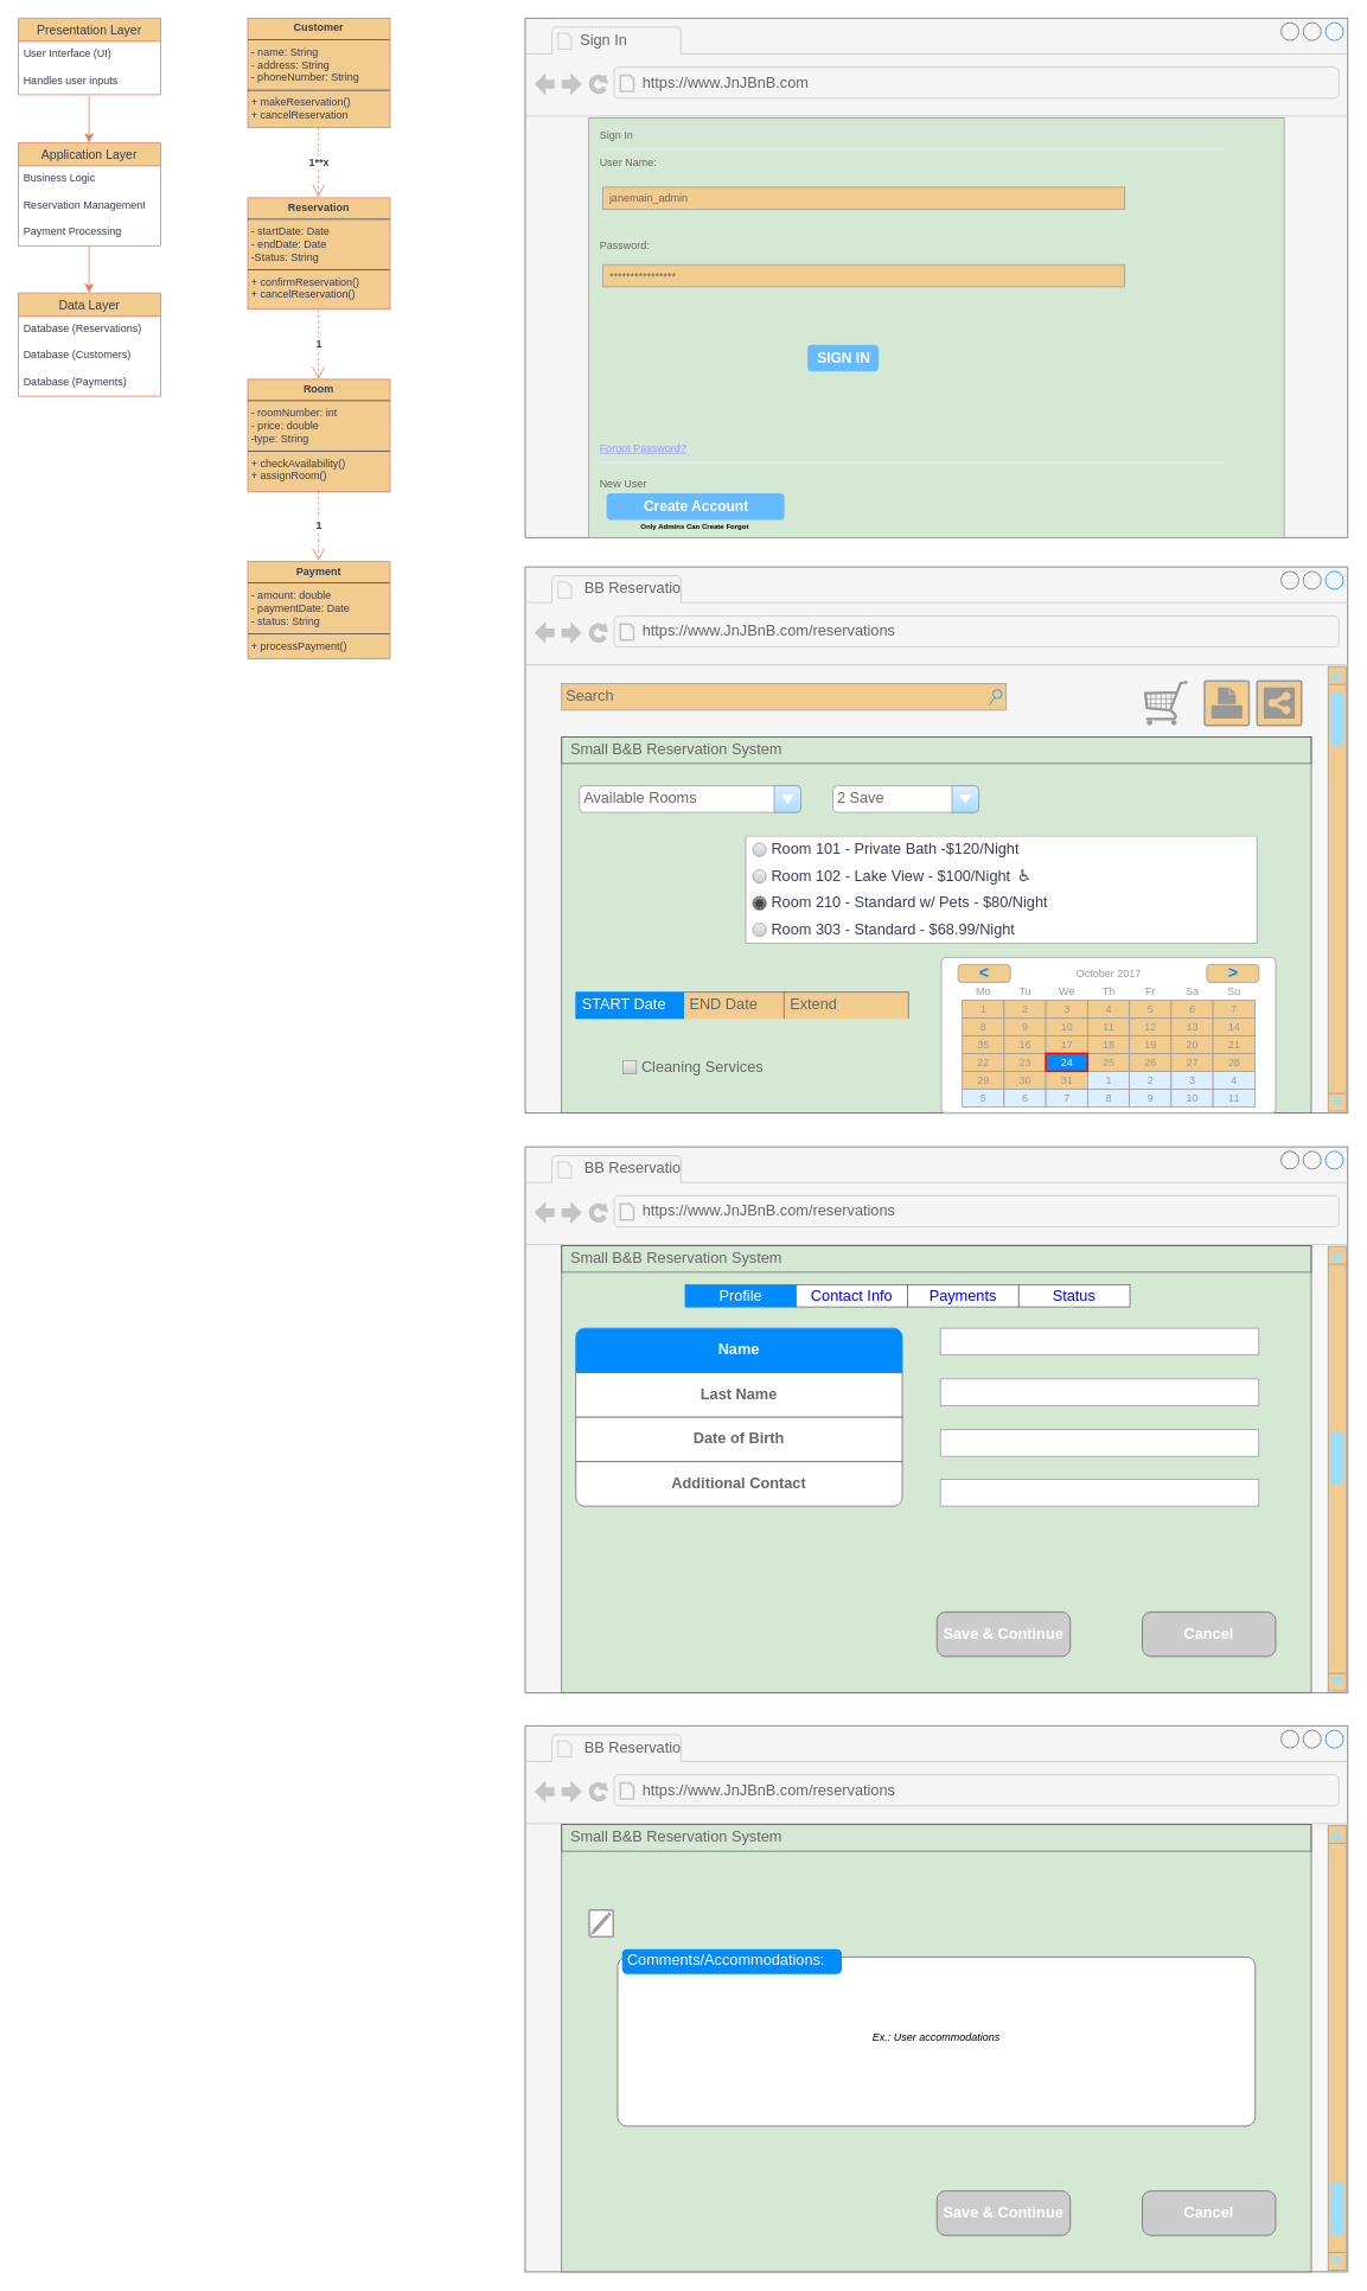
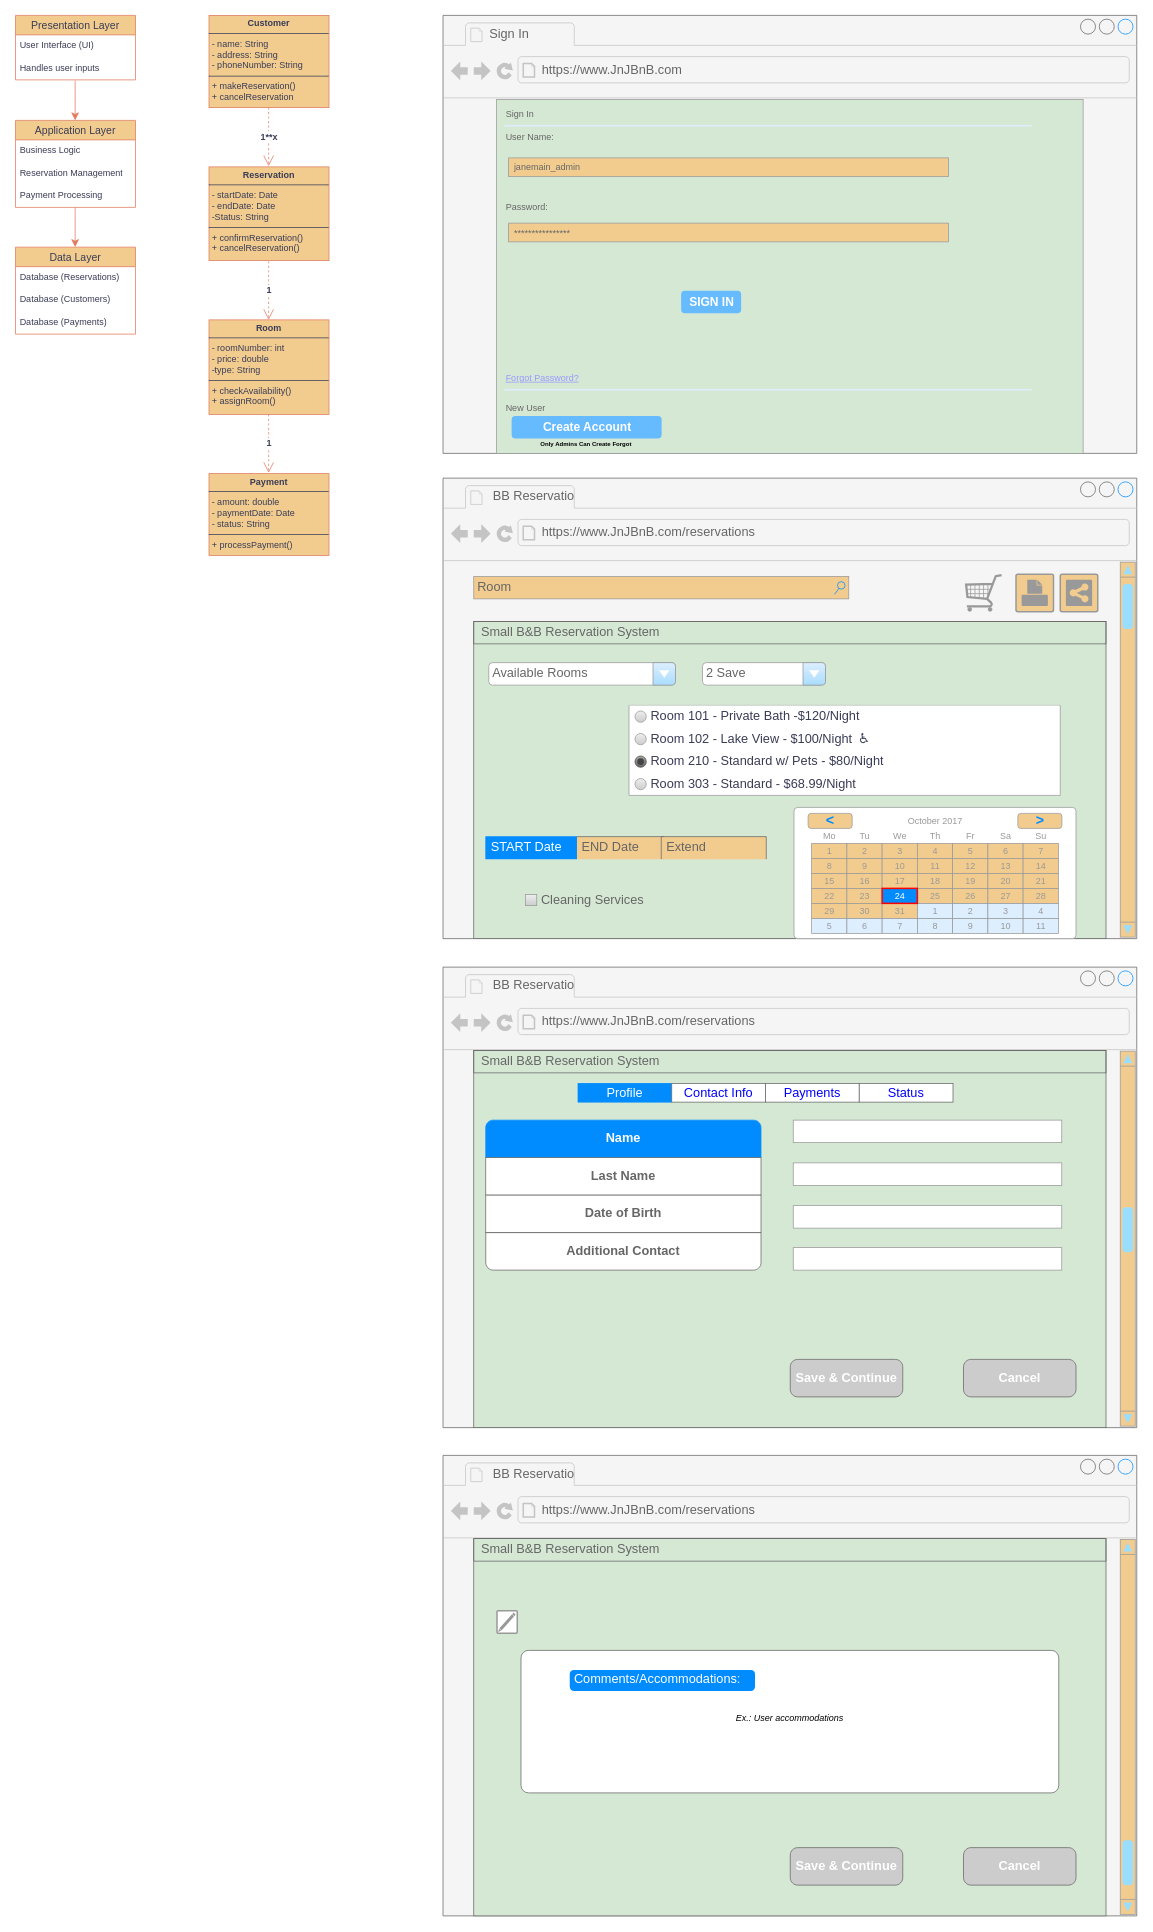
- <mxCell id="115" value="Search" style="strokeWidth=1;shadow=0;dashed=0;align=center;html=1;shape=mxgraph.mockup.forms.searchBox;strokeColor=#999999;mainText=;strokeColor2=#008cff;fontColor=#666666;fontSize=17;align=left;spacingLeft=3;whiteSpace=wrap;fillColor=#F2CC8F;" parent="38" vertex="1"><mxGeometry x="41" y="131" width="500" height="30" as="geometry" /></mxCell>
+ <mxCell id="115" value="Room" style="strokeWidth=1;shadow=0;dashed=0;align=center;html=1;shape=mxgraph.mockup.forms.searchBox;strokeColor=#999999;mainText=;strokeColor2=#008cff;fontColor=#666666;fontSize=17;align=left;spacingLeft=3;whiteSpace=wrap;fillColor=#F2CC8F;" parent="38" vertex="1"><mxGeometry x="41" y="131" width="500" height="30" as="geometry" /></mxCell>
- <mxCell id="80" value="35" style="strokeWidth=1;shadow=0;dashed=0;align=center;html=1;shape=mxgraph.mockup.forms.rrect;rSize=0;strokeColor=#999999;fontColor=#999999;fillColor=#F2CC8F;" parent="55" vertex="1"><mxGeometry x="23.5" y="88" width="47" height="20" as="geometry" /></mxCell>
+ <mxCell id="80" value="15" style="strokeWidth=1;shadow=0;dashed=0;align=center;html=1;shape=mxgraph.mockup.forms.rrect;rSize=0;strokeColor=#999999;fontColor=#999999;fillColor=#F2CC8F;" parent="55" vertex="1"><mxGeometry x="23.5" y="88" width="47" height="20" as="geometry" /></mxCell>
- <mxCell id="148" value="Comments/Accommodations:" style="shape=rect;strokeColor=none;fillColor=#008cff;strokeWidth=1;dashed=0;rounded=1;arcSize=20;fontColor=#ffffff;fontSize=17;spacing=2;spacingTop=-2;align=left;autosize=1;spacingLeft=4;resizeWidth=0;resizeHeight=0;perimeter=none;html=1;whiteSpace=wrap;" vertex="1" parent="147"><mxGeometry x="5" y="1" width="247" height="28" as="geometry" /></mxCell>
+ <mxCell id="148" value="Comments/Accommodations:" style="shape=rect;strokeColor=none;fillColor=#008cff;strokeWidth=1;dashed=0;rounded=1;arcSize=20;fontColor=#ffffff;fontSize=17;spacing=2;spacingTop=-2;align=left;autosize=1;spacingLeft=4;resizeWidth=0;resizeHeight=0;perimeter=none;html=1;whiteSpace=wrap;" vertex="1" parent="147"><mxGeometry x="65" y="36" width="247" height="28" as="geometry" /></mxCell>
